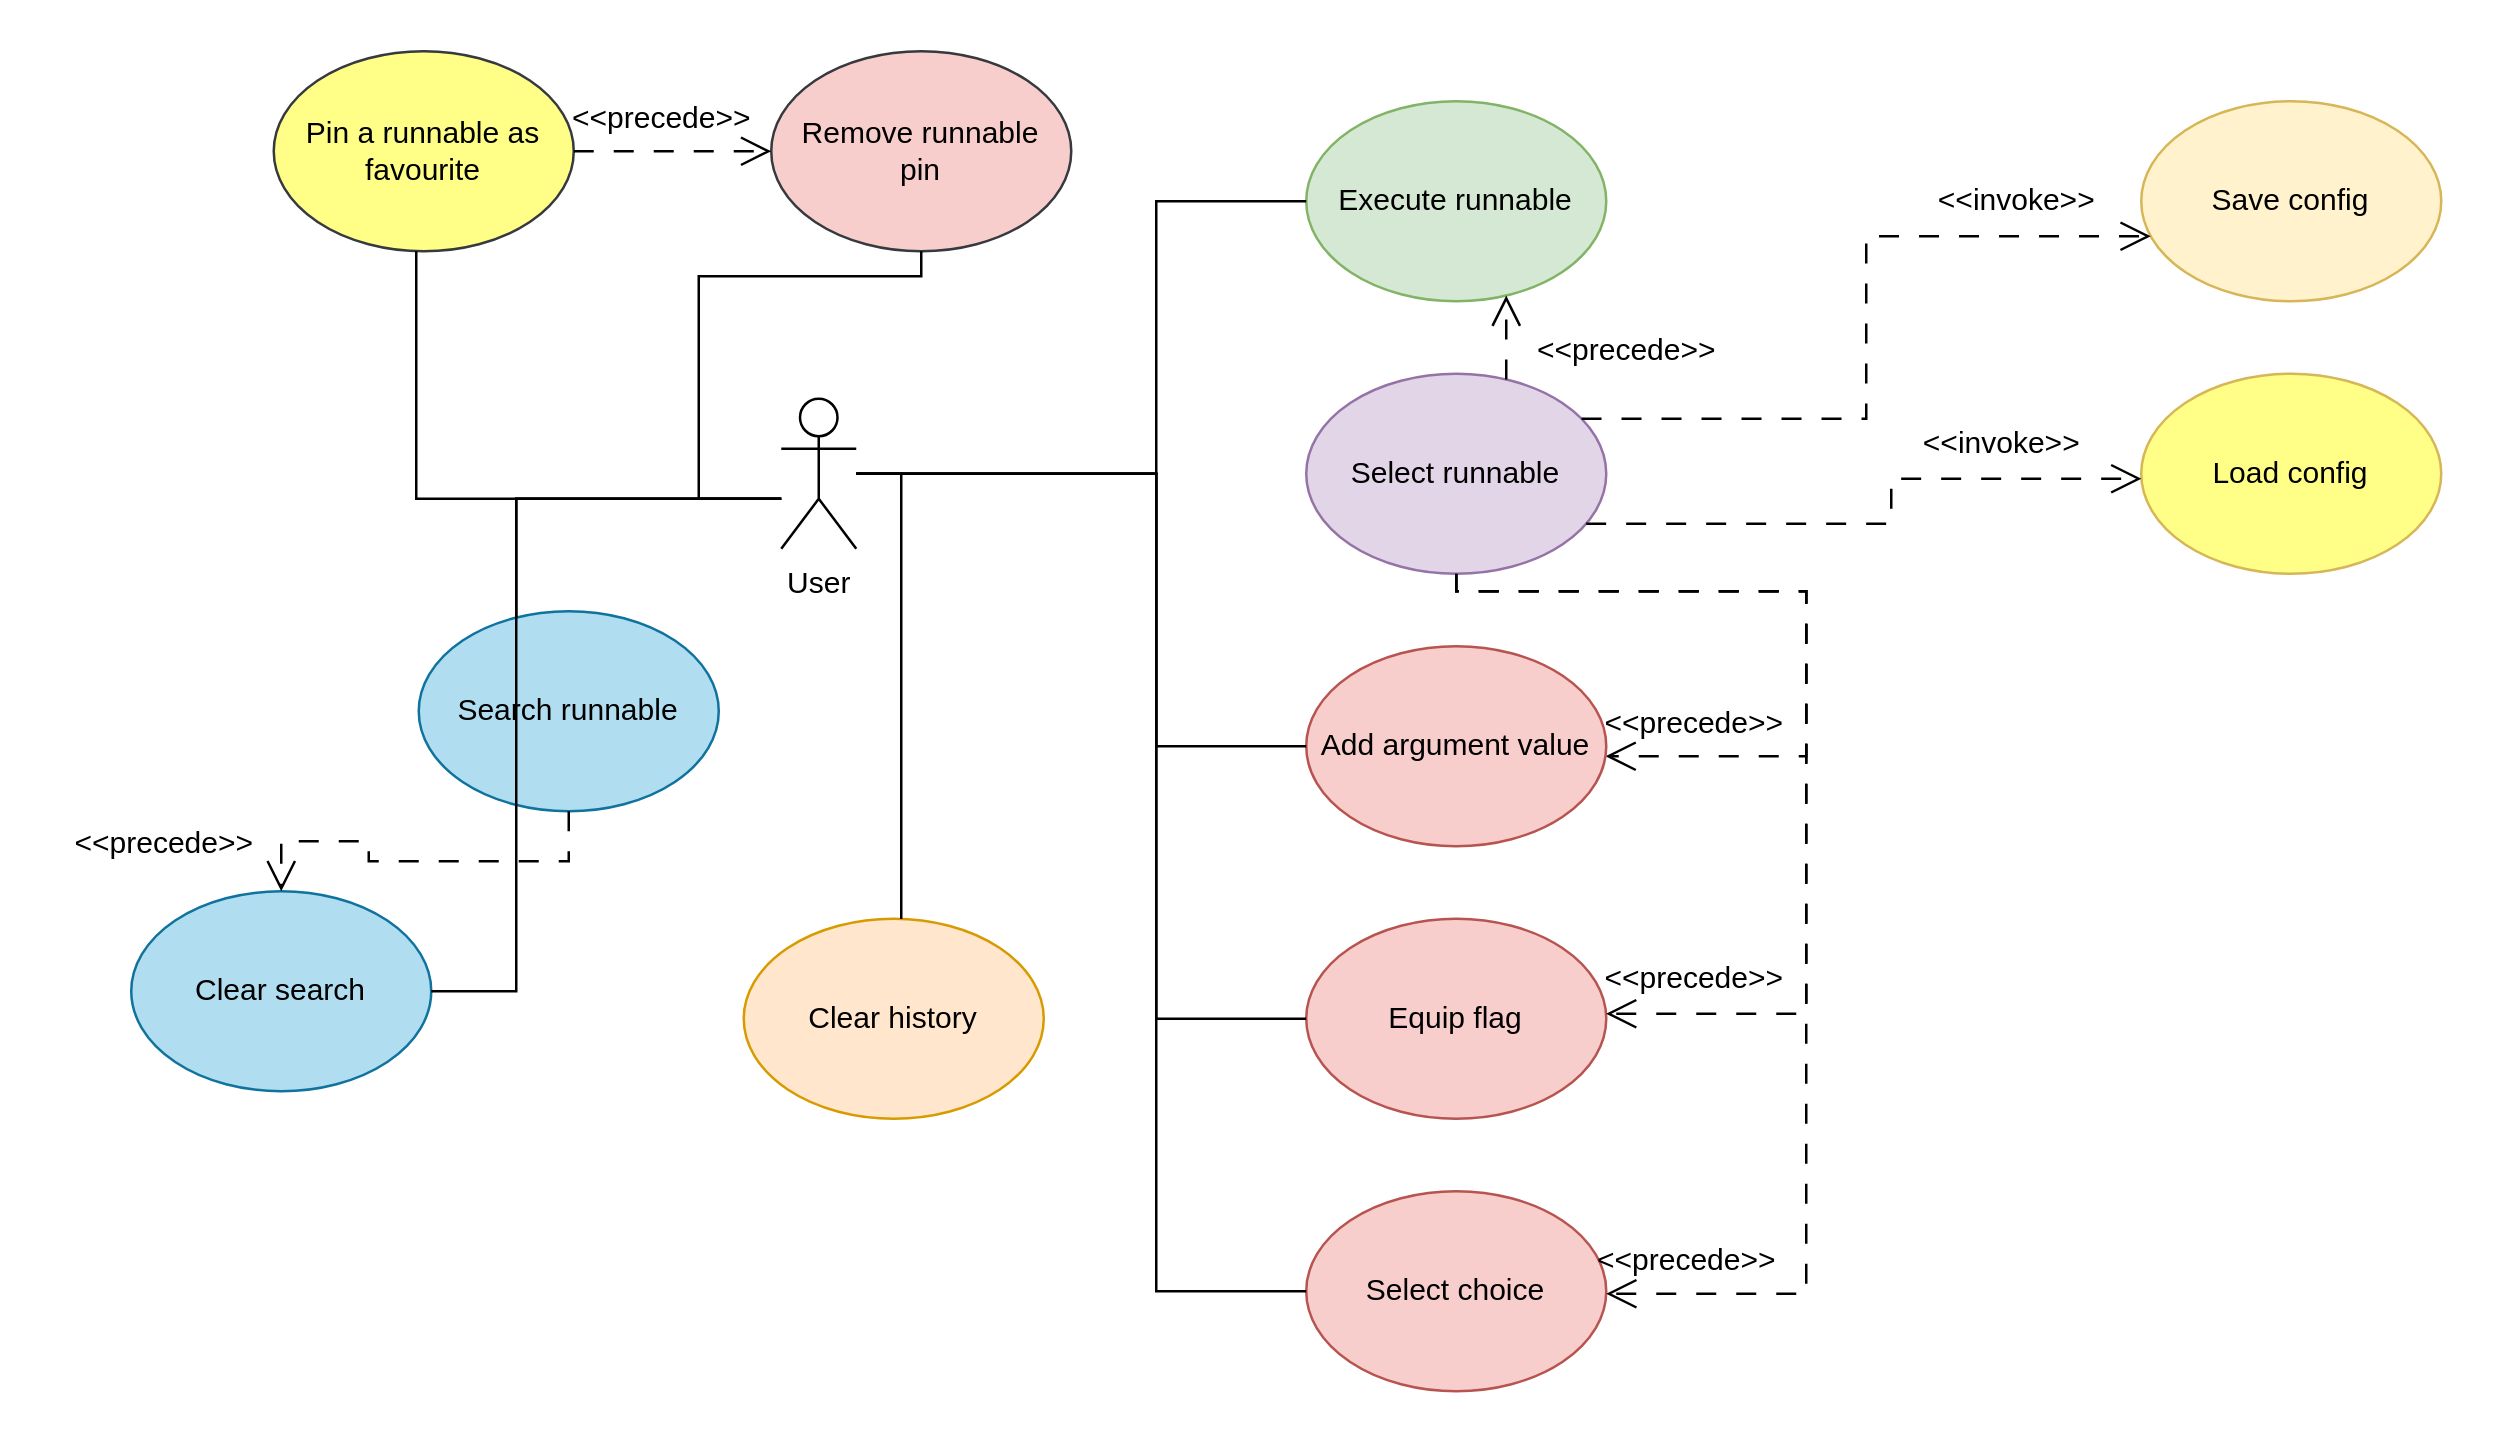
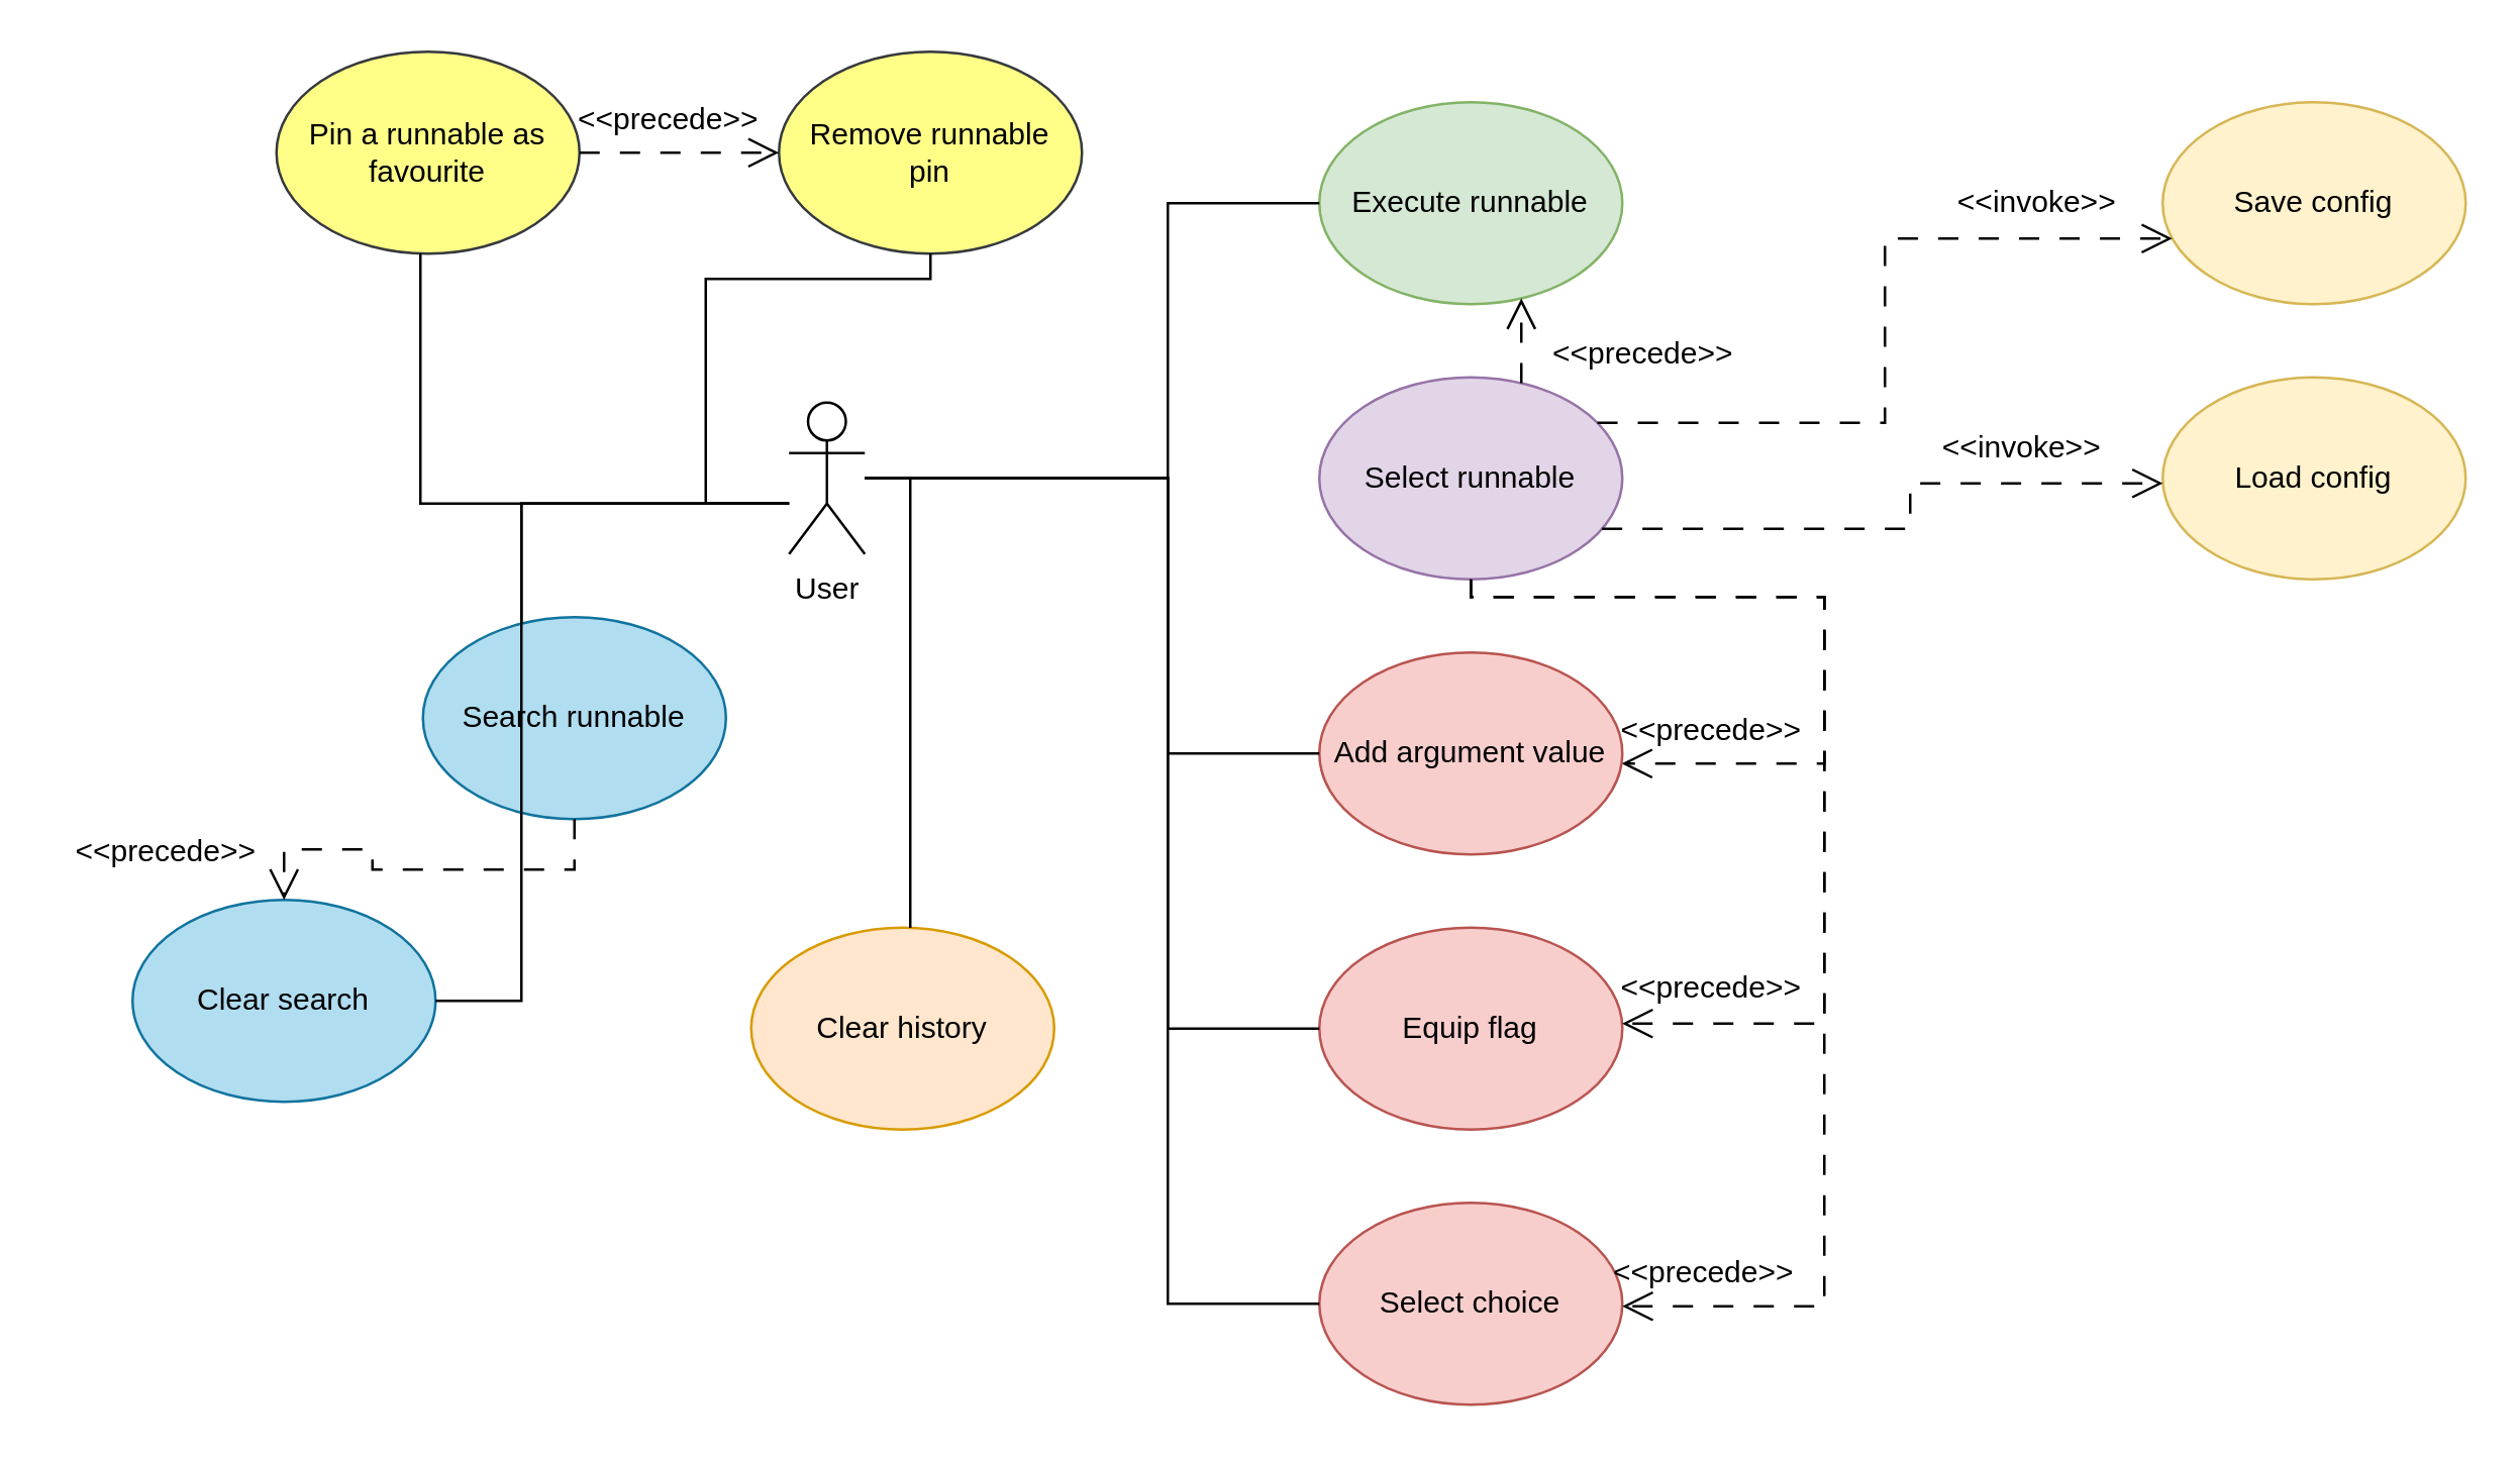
- <mxCell id="29" value="Remove runnable &lt;br&gt;pin" style="ellipse;whiteSpace=wrap;html=1;fillColor=#f8cecc;strokeColor=#36393d;" parent="1" vertex="1"><mxGeometry x="308" y="20" width="120" height="80" as="geometry" /></mxCell>
+ <mxCell id="29" value="Remove runnable &lt;br&gt;pin" style="ellipse;whiteSpace=wrap;html=1;fillColor=#ffff88;strokeColor=#36393d;" parent="1" vertex="1"><mxGeometry x="308" y="20" width="120" height="80" as="geometry" /></mxCell>
- <mxCell id="20" value="Load config" style="ellipse;whiteSpace=wrap;html=1;fillColor=#ffff88;strokeColor=#d6b656;" parent="1" vertex="1"><mxGeometry x="856" y="149" width="120" height="80" as="geometry" /></mxCell>
+ <mxCell id="20" value="Load config" style="ellipse;whiteSpace=wrap;html=1;fillColor=#fff2cc;strokeColor=#d6b656;" parent="1" vertex="1"><mxGeometry x="856" y="149" width="120" height="80" as="geometry" /></mxCell>
